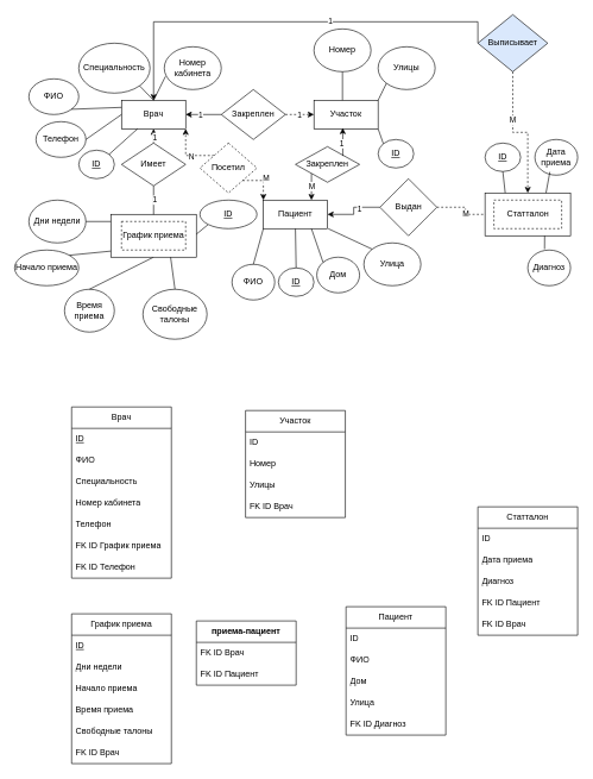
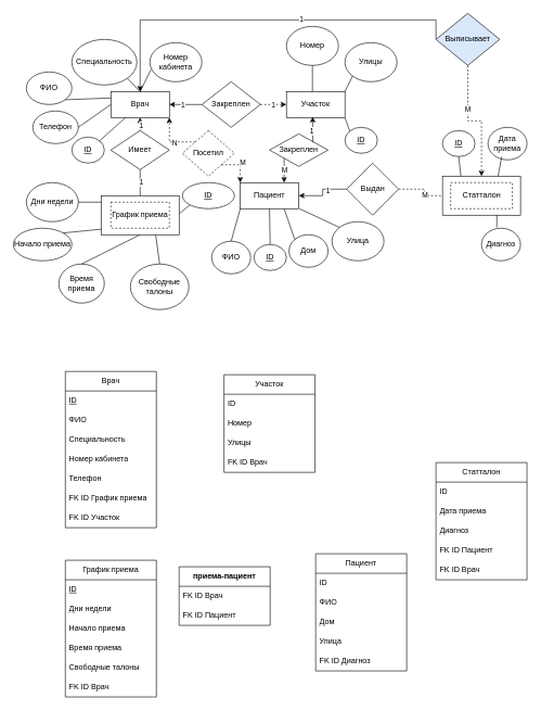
- <mxCell id="85" value="FK ID Телефон" style="text;strokeColor=none;fillColor=none;align=left;verticalAlign=middle;spacingLeft=4;spacingRight=4;overflow=hidden;points=[[0,0.5],[1,0.5]];portConstraint=eastwest;rotatable=0;whiteSpace=wrap;html=1;" parent="78" vertex="1"><mxGeometry y="210" width="140" height="30" as="geometry" /></mxCell>
+ <mxCell id="85" value="FK ID Участок" style="text;strokeColor=none;fillColor=none;align=left;verticalAlign=middle;spacingLeft=4;spacingRight=4;overflow=hidden;points=[[0,0.5],[1,0.5]];portConstraint=eastwest;rotatable=0;whiteSpace=wrap;html=1;" parent="78" vertex="1"><mxGeometry y="210" width="140" height="30" as="geometry" /></mxCell>
